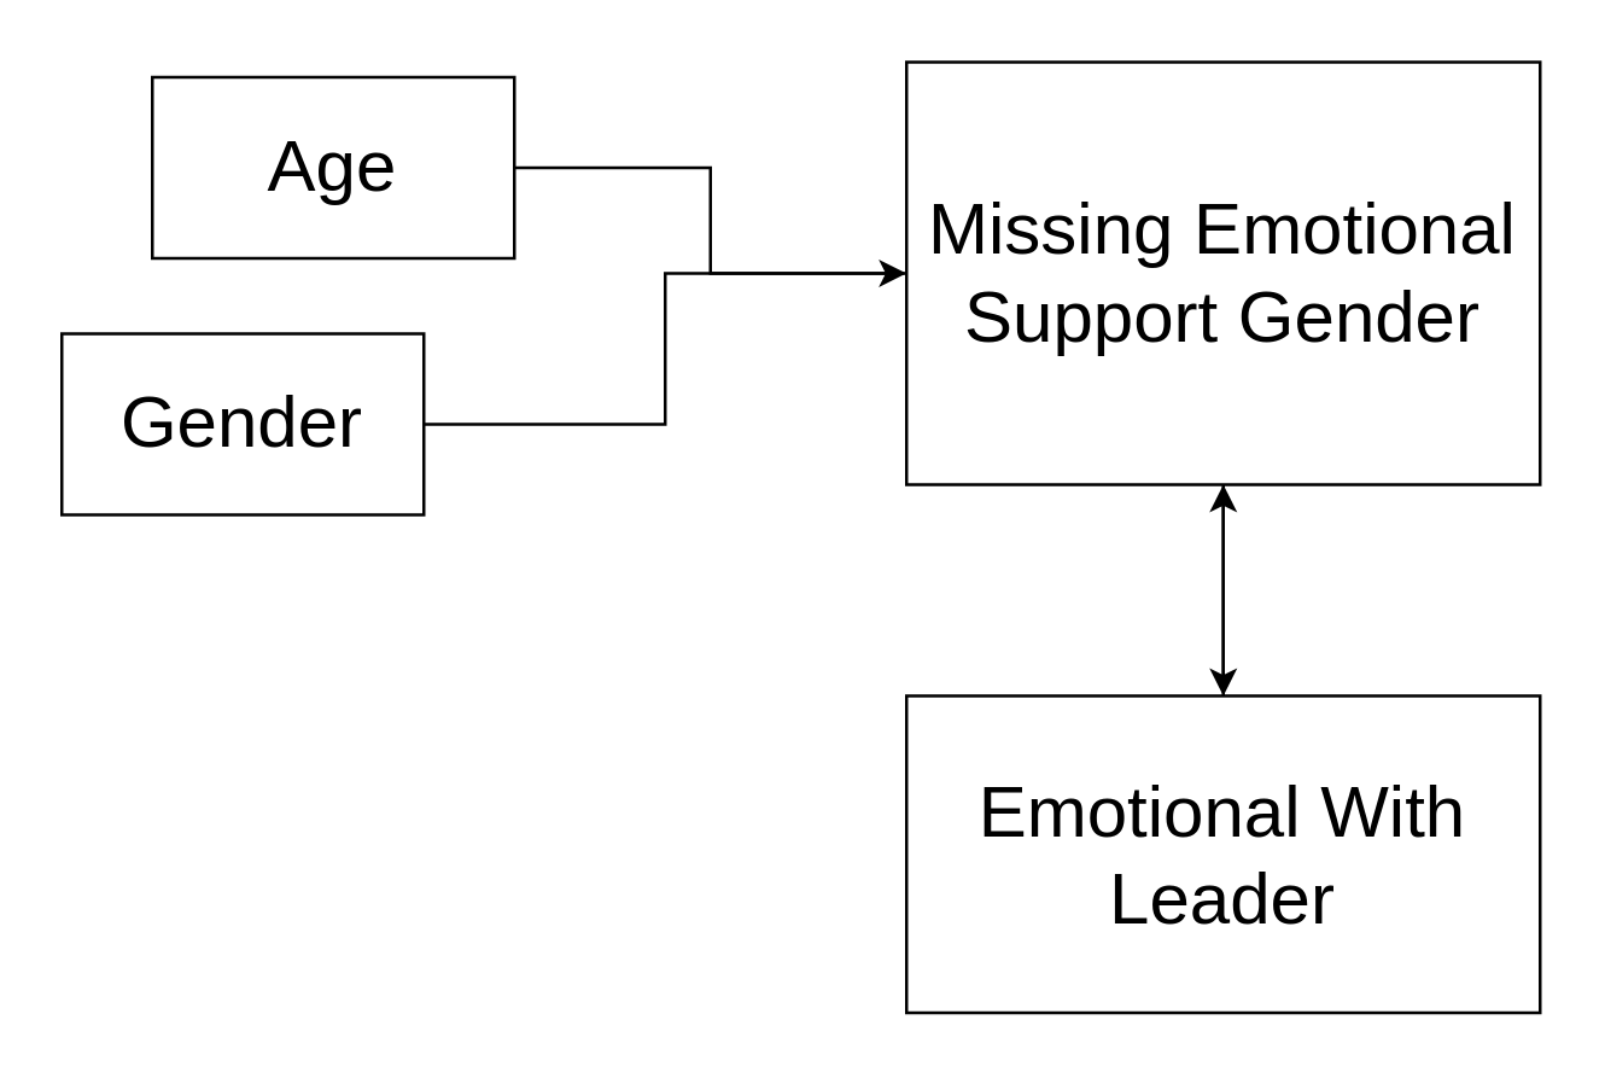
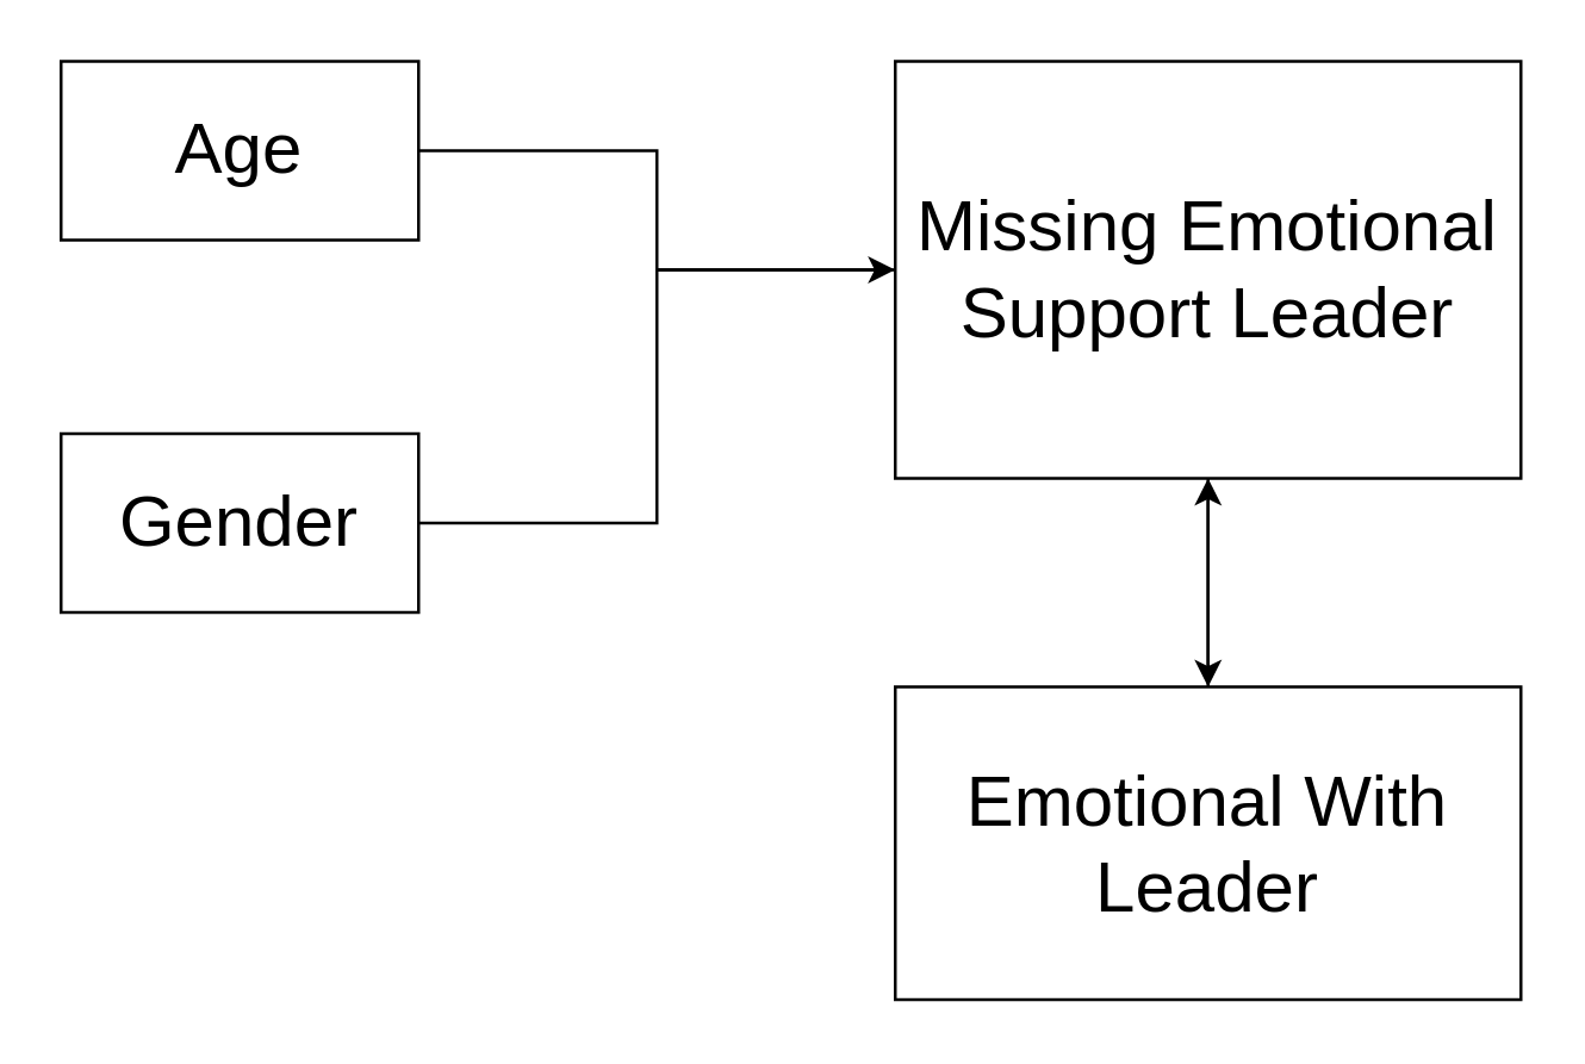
- <mxCell id="5" value="&lt;font style=&quot;font-size: 24px;&quot;&gt;Age&lt;/font&gt;" style="rounded=0;whiteSpace=wrap;html=1;" vertex="1" parent="1"><mxGeometry x="50" y="25" width="120" height="60" as="geometry" /></mxCell>
+ <mxCell id="5" value="&lt;font style=&quot;font-size: 24px;&quot;&gt;Age&lt;/font&gt;" style="rounded=0;whiteSpace=wrap;html=1;" vertex="1" parent="1"><mxGeometry x="20" y="20" width="120" height="60" as="geometry" /></mxCell>
- <mxCell id="3" value="&lt;font style=&quot;font-size: 24px;&quot;&gt;Missing Emotional Support Gender&lt;/font&gt;" style="rounded=0;whiteSpace=wrap;html=1;" vertex="1" parent="1"><mxGeometry x="300" y="20" width="210" height="140" as="geometry" /></mxCell>
+ <mxCell id="3" value="&lt;font style=&quot;font-size: 24px;&quot;&gt;Missing Emotional Support Leader&lt;/font&gt;" style="rounded=0;whiteSpace=wrap;html=1;" vertex="1" parent="1"><mxGeometry x="300" y="20" width="210" height="140" as="geometry" /></mxCell>
- <mxCell id="7" value="&lt;font style=&quot;font-size: 24px;&quot;&gt;Gender&lt;/font&gt;" style="rounded=0;whiteSpace=wrap;html=1;" vertex="1" parent="1"><mxGeometry x="20" y="110" width="120" height="60" as="geometry" /></mxCell>
+ <mxCell id="7" value="&lt;font style=&quot;font-size: 24px;&quot;&gt;Gender&lt;/font&gt;" style="rounded=0;whiteSpace=wrap;html=1;" vertex="1" parent="1"><mxGeometry x="20" y="145" width="120" height="60" as="geometry" /></mxCell>
